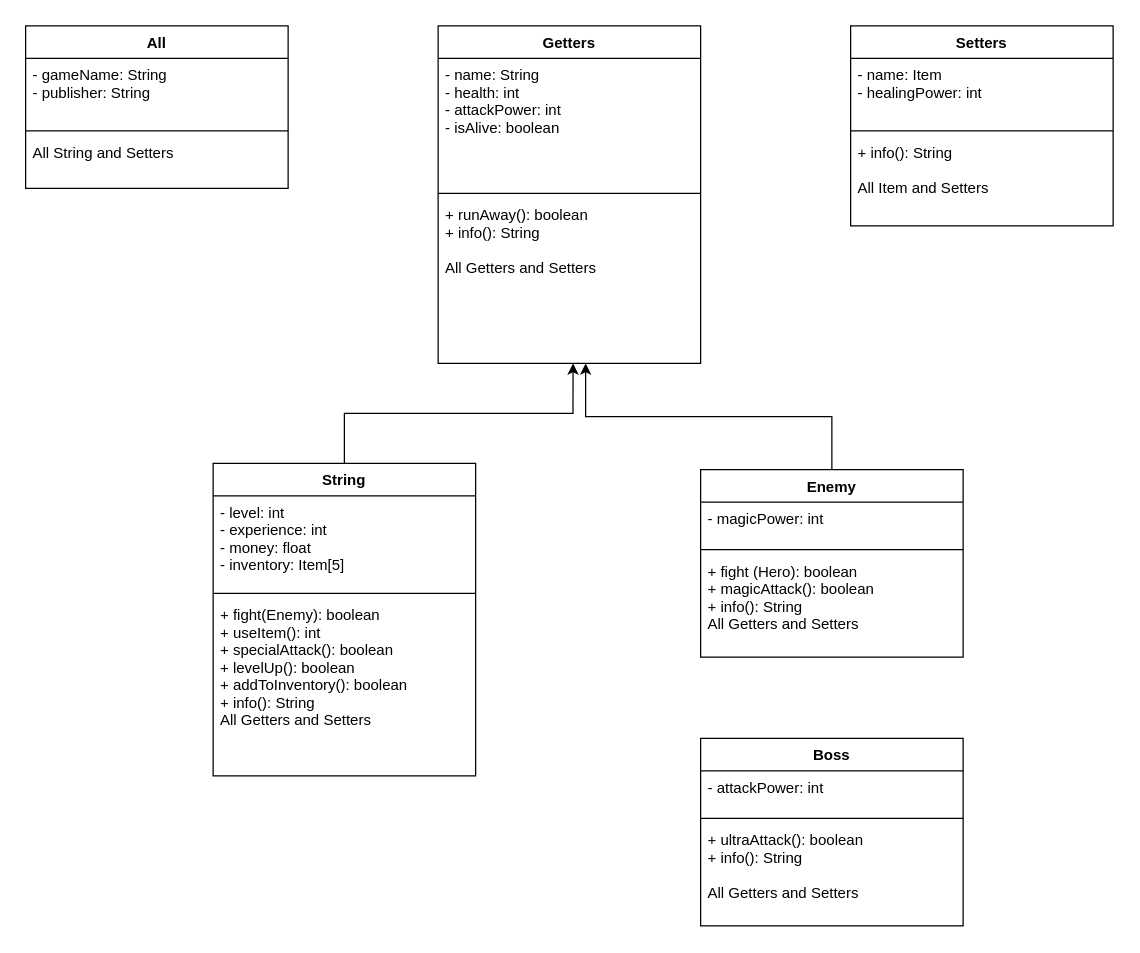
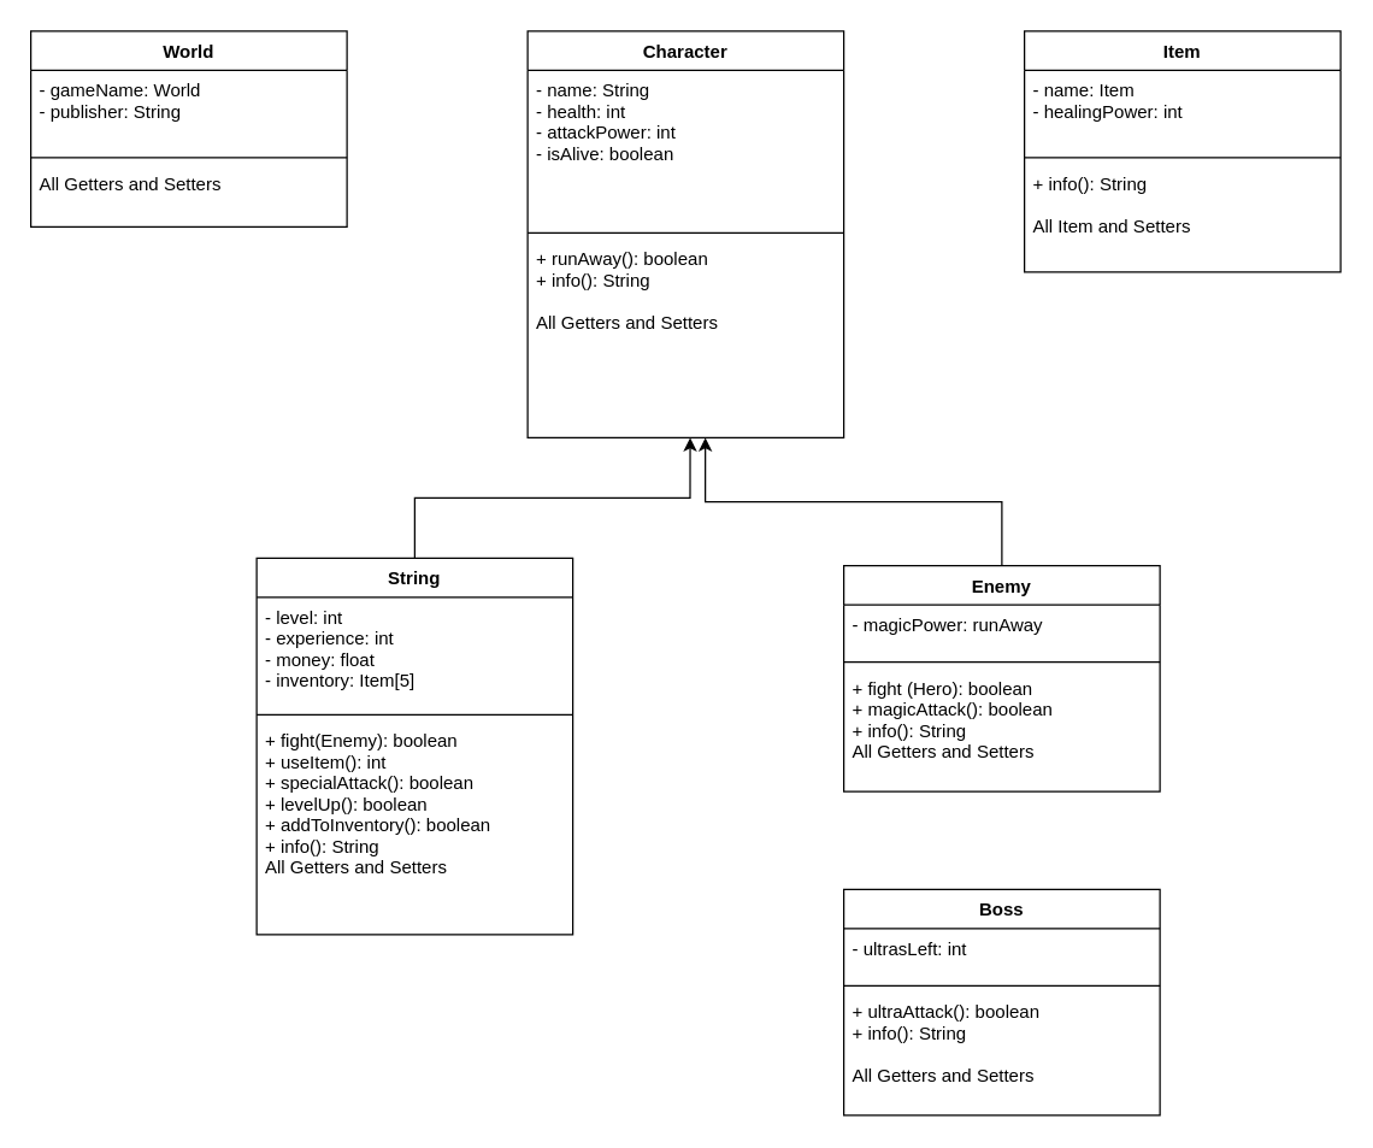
- <mxCell id="24" value="All" style="swimlane;fontStyle=1;align=center;verticalAlign=top;childLayout=stackLayout;horizontal=1;startSize=26;horizontalStack=0;resizeParent=1;resizeParentMax=0;resizeLast=0;collapsible=1;marginBottom=0;" vertex="1" parent="1"><mxGeometry x="20" y="20" width="210" height="130" as="geometry" /></mxCell>
+ <mxCell id="24" value="World" style="swimlane;fontStyle=1;align=center;verticalAlign=top;childLayout=stackLayout;horizontal=1;startSize=26;horizontalStack=0;resizeParent=1;resizeParentMax=0;resizeLast=0;collapsible=1;marginBottom=0;" vertex="1" parent="1"><mxGeometry x="20" y="20" width="210" height="130" as="geometry" /></mxCell>
- <mxCell id="2" value="Getters" style="swimlane;fontStyle=1;align=center;verticalAlign=top;childLayout=stackLayout;horizontal=1;startSize=26;horizontalStack=0;resizeParent=1;resizeParentMax=0;resizeLast=0;collapsible=1;marginBottom=0;" vertex="1" parent="1"><mxGeometry x="350" y="20" width="210" height="270" as="geometry" /></mxCell>
+ <mxCell id="2" value="Character" style="swimlane;fontStyle=1;align=center;verticalAlign=top;childLayout=stackLayout;horizontal=1;startSize=26;horizontalStack=0;resizeParent=1;resizeParentMax=0;resizeLast=0;collapsible=1;marginBottom=0;" vertex="1" parent="1"><mxGeometry x="350" y="20" width="210" height="270" as="geometry" /></mxCell>
- <mxCell id="20" value="Setters" style="swimlane;fontStyle=1;align=center;verticalAlign=top;childLayout=stackLayout;horizontal=1;startSize=26;horizontalStack=0;resizeParent=1;resizeParentMax=0;resizeLast=0;collapsible=1;marginBottom=0;" vertex="1" parent="1"><mxGeometry x="680" y="20" width="210" height="160" as="geometry" /></mxCell>
+ <mxCell id="20" value="Item" style="swimlane;fontStyle=1;align=center;verticalAlign=top;childLayout=stackLayout;horizontal=1;startSize=26;horizontalStack=0;resizeParent=1;resizeParentMax=0;resizeLast=0;collapsible=1;marginBottom=0;" vertex="1" parent="1"><mxGeometry x="680" y="20" width="210" height="160" as="geometry" /></mxCell>
- <mxCell id="25" value="- gameName: String&#10;- publisher: String&#10;" style="text;strokeColor=none;fillColor=none;align=left;verticalAlign=top;spacingLeft=4;spacingRight=4;overflow=hidden;rotatable=0;points=[[0,0.5],[1,0.5]];portConstraint=eastwest;" vertex="1" parent="24"><mxGeometry y="26" width="210" height="54" as="geometry" /></mxCell>
+ <mxCell id="25" value="- gameName: World&#10;- publisher: String&#10;" style="text;strokeColor=none;fillColor=none;align=left;verticalAlign=top;spacingLeft=4;spacingRight=4;overflow=hidden;rotatable=0;points=[[0,0.5],[1,0.5]];portConstraint=eastwest;" vertex="1" parent="24"><mxGeometry y="26" width="210" height="54" as="geometry" /></mxCell>
- <mxCell id="27" value="All String and Setters&#10;" style="text;strokeColor=none;fillColor=none;align=left;verticalAlign=top;spacingLeft=4;spacingRight=4;overflow=hidden;rotatable=0;points=[[0,0.5],[1,0.5]];portConstraint=eastwest;" vertex="1" parent="24"><mxGeometry y="88" width="210" height="42" as="geometry" /></mxCell>
+ <mxCell id="27" value="All Getters and Setters&#10;" style="text;strokeColor=none;fillColor=none;align=left;verticalAlign=top;spacingLeft=4;spacingRight=4;overflow=hidden;rotatable=0;points=[[0,0.5],[1,0.5]];portConstraint=eastwest;" vertex="1" parent="24"><mxGeometry y="88" width="210" height="42" as="geometry" /></mxCell>
- <mxCell id="13" value="- magicPower: int" style="text;strokeColor=none;fillColor=none;align=left;verticalAlign=top;spacingLeft=4;spacingRight=4;overflow=hidden;rotatable=0;points=[[0,0.5],[1,0.5]];portConstraint=eastwest;" vertex="1" parent="12"><mxGeometry y="26" width="210" height="34" as="geometry" /></mxCell>
+ <mxCell id="13" value="- magicPower: runAway" style="text;strokeColor=none;fillColor=none;align=left;verticalAlign=top;spacingLeft=4;spacingRight=4;overflow=hidden;rotatable=0;points=[[0,0.5],[1,0.5]];portConstraint=eastwest;" vertex="1" parent="12"><mxGeometry y="26" width="210" height="34" as="geometry" /></mxCell>
- <mxCell id="17" value="- attackPower: int" style="text;strokeColor=none;fillColor=none;align=left;verticalAlign=top;spacingLeft=4;spacingRight=4;overflow=hidden;rotatable=0;points=[[0,0.5],[1,0.5]];portConstraint=eastwest;" vertex="1" parent="16"><mxGeometry y="26" width="210" height="34" as="geometry" /></mxCell>
+ <mxCell id="17" value="- ultrasLeft: int" style="text;strokeColor=none;fillColor=none;align=left;verticalAlign=top;spacingLeft=4;spacingRight=4;overflow=hidden;rotatable=0;points=[[0,0.5],[1,0.5]];portConstraint=eastwest;" vertex="1" parent="16"><mxGeometry y="26" width="210" height="34" as="geometry" /></mxCell>
